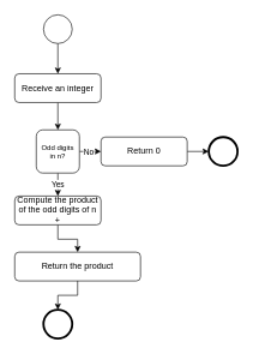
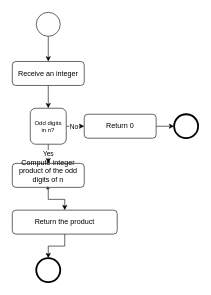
- <mxCell id="8" value="Compute the product of the odd digits of n&lt;div&gt;+&lt;/div&gt;" style="rounded=1;whiteSpace=wrap;html=1;" vertex="1" parent="1"><mxGeometry x="20" y="272" width="120" height="40" as="geometry" /></mxCell>
+ <mxCell id="8" value="Compute integer product of the odd digits of n&lt;div&gt;+&lt;/div&gt;" style="rounded=1;whiteSpace=wrap;html=1;" vertex="1" parent="1"><mxGeometry x="20" y="272" width="120" height="40" as="geometry" /></mxCell>
